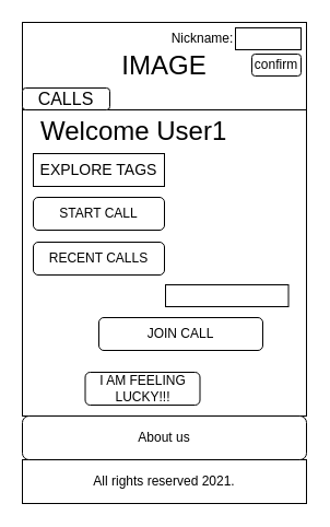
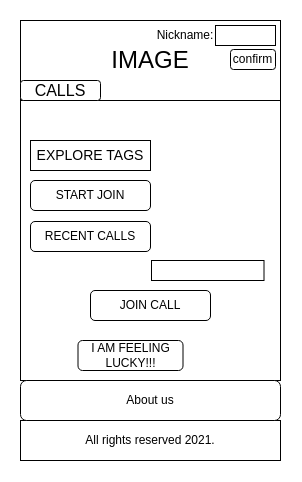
- <mxCell id="5" value="&lt;font style=&quot;font-size: 24px&quot;&gt;Welcome User1&amp;nbsp;&lt;/font&gt;" style="text;html=1;align=center;verticalAlign=middle;resizable=0;points=[];autosize=1;" parent="1" vertex="1"><mxGeometry x="30" y="110" width="190" height="20" as="geometry" /></mxCell>
- <mxCell id="10" value="START CALL" style="rounded=1;whiteSpace=wrap;html=1;" parent="1" vertex="1"><mxGeometry x="30" y="180" width="120" height="30" as="geometry" /></mxCell>
+ <mxCell id="10" value="START JOIN" style="rounded=1;whiteSpace=wrap;html=1;" parent="1" vertex="1"><mxGeometry x="30" y="180" width="120" height="30" as="geometry" /></mxCell>
- <mxCell id="13" value="JOIN CALL" style="rounded=1;whiteSpace=wrap;html=1;" parent="1" vertex="1"><mxGeometry x="90" y="290" width="150" height="30" as="geometry" /></mxCell>
+ <mxCell id="13" value="JOIN CALL" style="rounded=1;whiteSpace=wrap;html=1;" parent="1" vertex="1"><mxGeometry x="90" y="290" width="120" height="30" as="geometry" /></mxCell>
